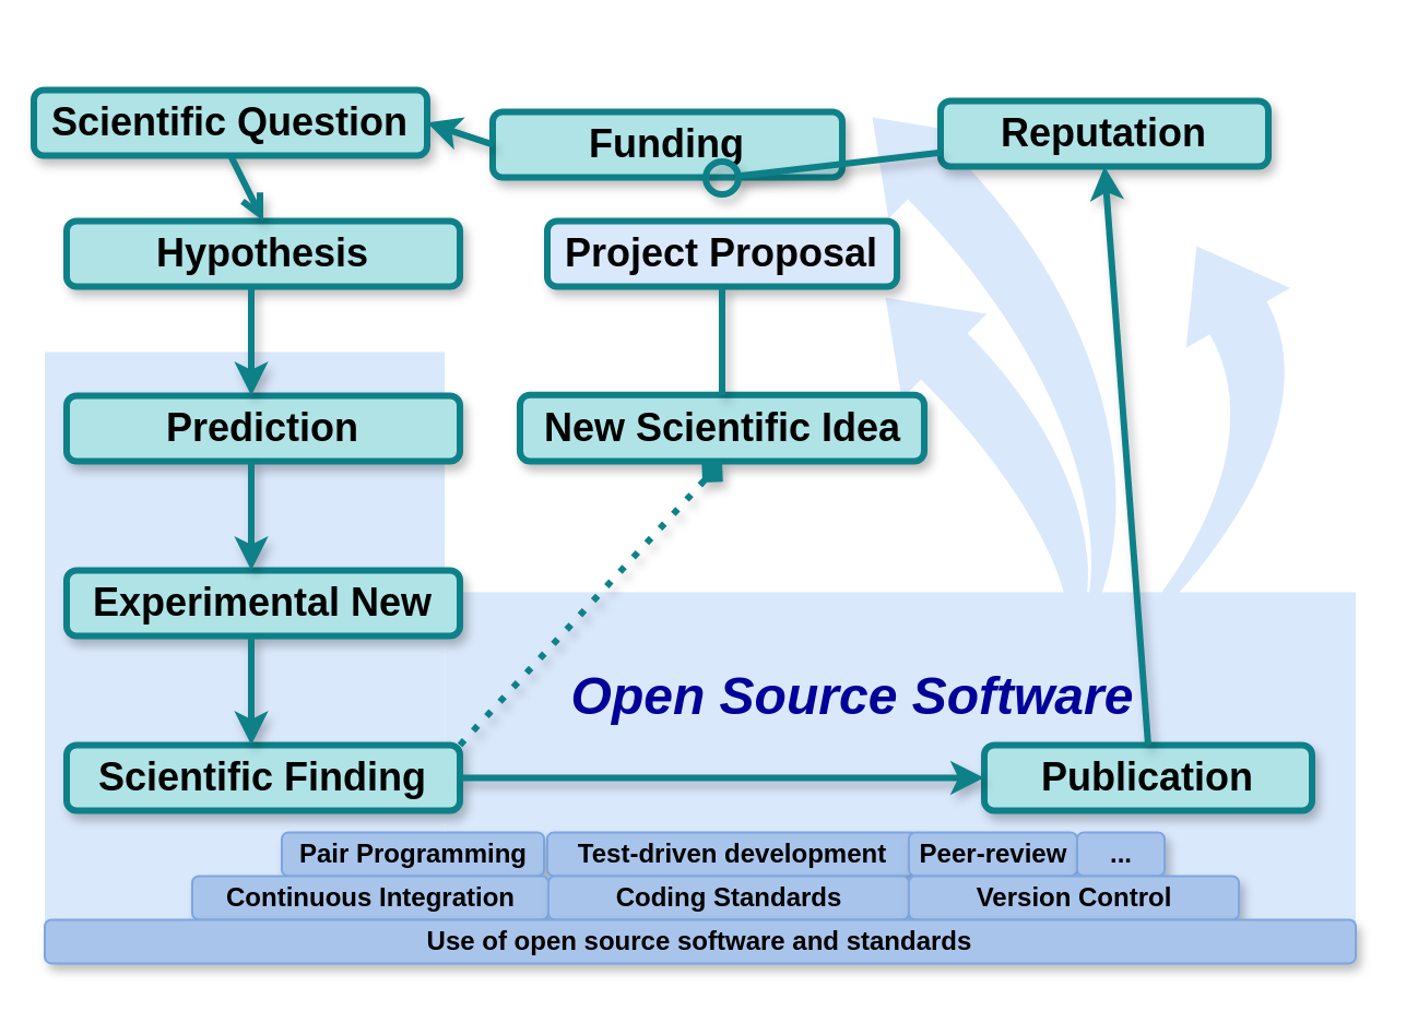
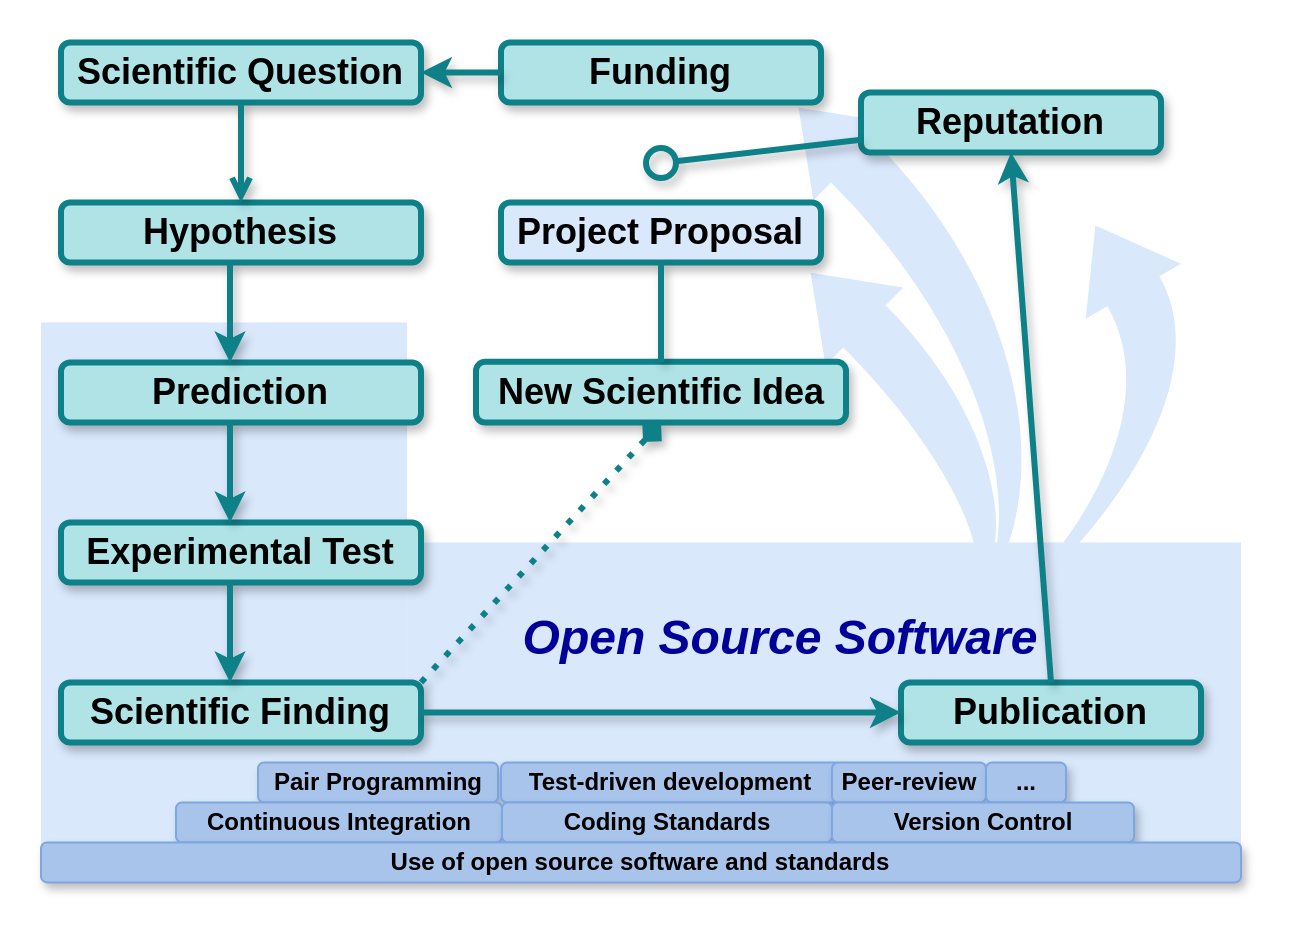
- <mxCell id="12" value="Scientific Question" style="rounded=1;whiteSpace=wrap;html=1;fillColor=#b0e3e6;strokeColor=#0e8088;strokeWidth=3;shadow=1;comic=0;fontSize=18;fontStyle=1" parent="1" vertex="1"><mxGeometry x="15" y="40.71" width="180" height="30" as="geometry" /></mxCell>
+ <mxCell id="12" value="Scientific Question" style="rounded=1;whiteSpace=wrap;html=1;fillColor=#b0e3e6;strokeColor=#0e8088;strokeWidth=3;shadow=1;comic=0;fontSize=18;fontStyle=1" parent="1" vertex="1"><mxGeometry x="30" y="20.71" width="180" height="30" as="geometry" /></mxCell>
- <mxCell id="21" value="Funding" style="rounded=1;whiteSpace=wrap;html=1;fillColor=#b0e3e6;strokeColor=#0e8088;strokeWidth=3;shadow=1;comic=0;fontSize=18;fontStyle=1" parent="1" vertex="1"><mxGeometry x="225" y="50.71" width="160" height="30" as="geometry" /></mxCell>
+ <mxCell id="21" value="Funding" style="rounded=1;whiteSpace=wrap;html=1;fillColor=#b0e3e6;strokeColor=#0e8088;strokeWidth=3;shadow=1;comic=0;fontSize=18;fontStyle=1" parent="1" vertex="1"><mxGeometry x="250" y="20.71" width="160" height="30" as="geometry" /></mxCell>
- <mxCell id="15" value="Experimental New" style="rounded=1;whiteSpace=wrap;html=1;fillColor=#b0e3e6;strokeColor=#0e8088;strokeWidth=3;shadow=1;comic=0;fontSize=18;fontStyle=1" parent="1" vertex="1"><mxGeometry x="30" y="260.71" width="180" height="30" as="geometry" /></mxCell>
+ <mxCell id="15" value="Experimental Test" style="rounded=1;whiteSpace=wrap;html=1;fillColor=#b0e3e6;strokeColor=#0e8088;strokeWidth=3;shadow=1;comic=0;fontSize=18;fontStyle=1" parent="1" vertex="1"><mxGeometry x="30" y="260.71" width="180" height="30" as="geometry" /></mxCell>
